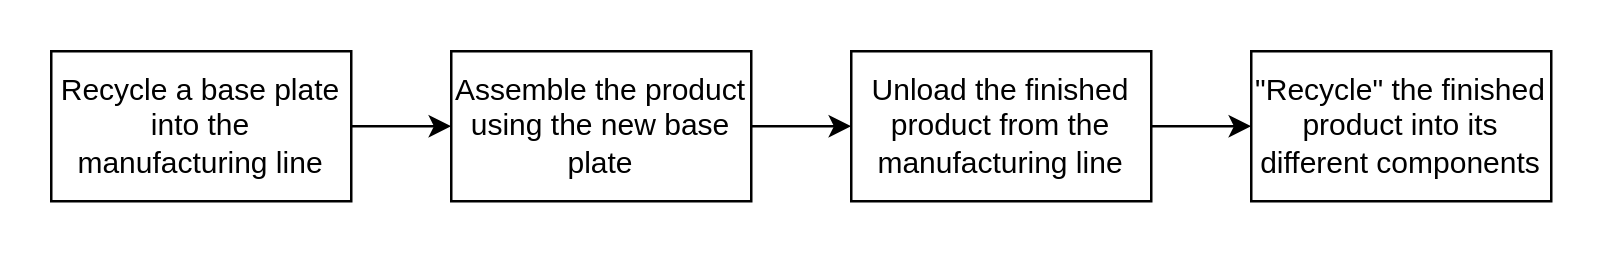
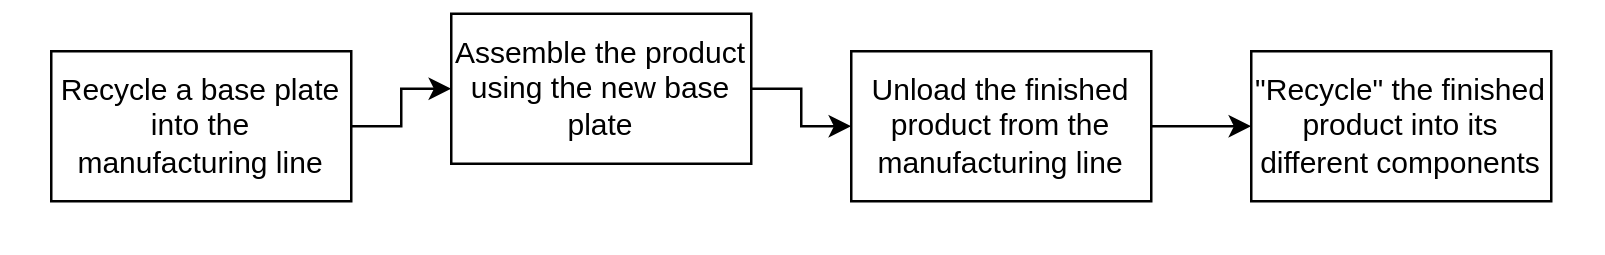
- <mxCell id="5" value="Assemble the product using the new base plate" style="rounded=0;whiteSpace=wrap;html=1;" vertex="1" parent="1"><mxGeometry x="180" y="20" width="120" height="60" as="geometry" /></mxCell>
+ <mxCell id="5" value="Assemble the product using the new base plate" style="rounded=0;whiteSpace=wrap;html=1;" vertex="1" parent="1"><mxGeometry x="180" y="5" width="120" height="60" as="geometry" /></mxCell>
